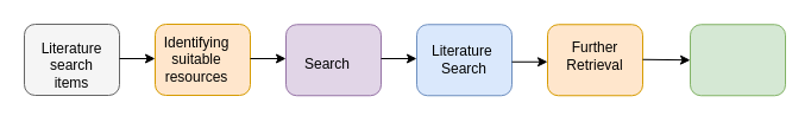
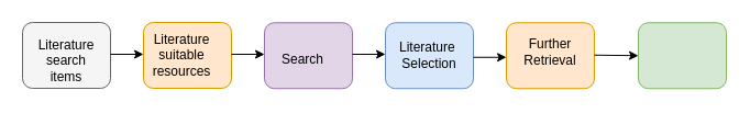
- <mxCell id="9" value="Identifying suitable resources" style="text;html=1;strokeColor=none;fillColor=none;align=center;verticalAlign=middle;whiteSpace=wrap;rounded=0;" vertex="1" parent="1"><mxGeometry x="135" y="35.25" width="60" height="30" as="geometry" /></mxCell>
+ <mxCell id="9" value="Literature suitable resources" style="text;html=1;strokeColor=none;fillColor=none;align=center;verticalAlign=middle;whiteSpace=wrap;rounded=0;" vertex="1" parent="1"><mxGeometry x="135" y="35.25" width="60" height="30" as="geometry" /></mxCell>
- <mxCell id="11" value="Literature&amp;nbsp;&lt;br&gt;Search" style="text;html=1;strokeColor=none;fillColor=none;align=center;verticalAlign=middle;whiteSpace=wrap;rounded=0;" vertex="1" parent="1"><mxGeometry x="360" y="35.25" width="60" height="30" as="geometry" /></mxCell>
+ <mxCell id="11" value="Literature&amp;nbsp;&lt;br&gt;Selection" style="text;html=1;strokeColor=none;fillColor=none;align=center;verticalAlign=middle;whiteSpace=wrap;rounded=0;" vertex="1" parent="1"><mxGeometry x="360" y="35.25" width="60" height="30" as="geometry" /></mxCell>
